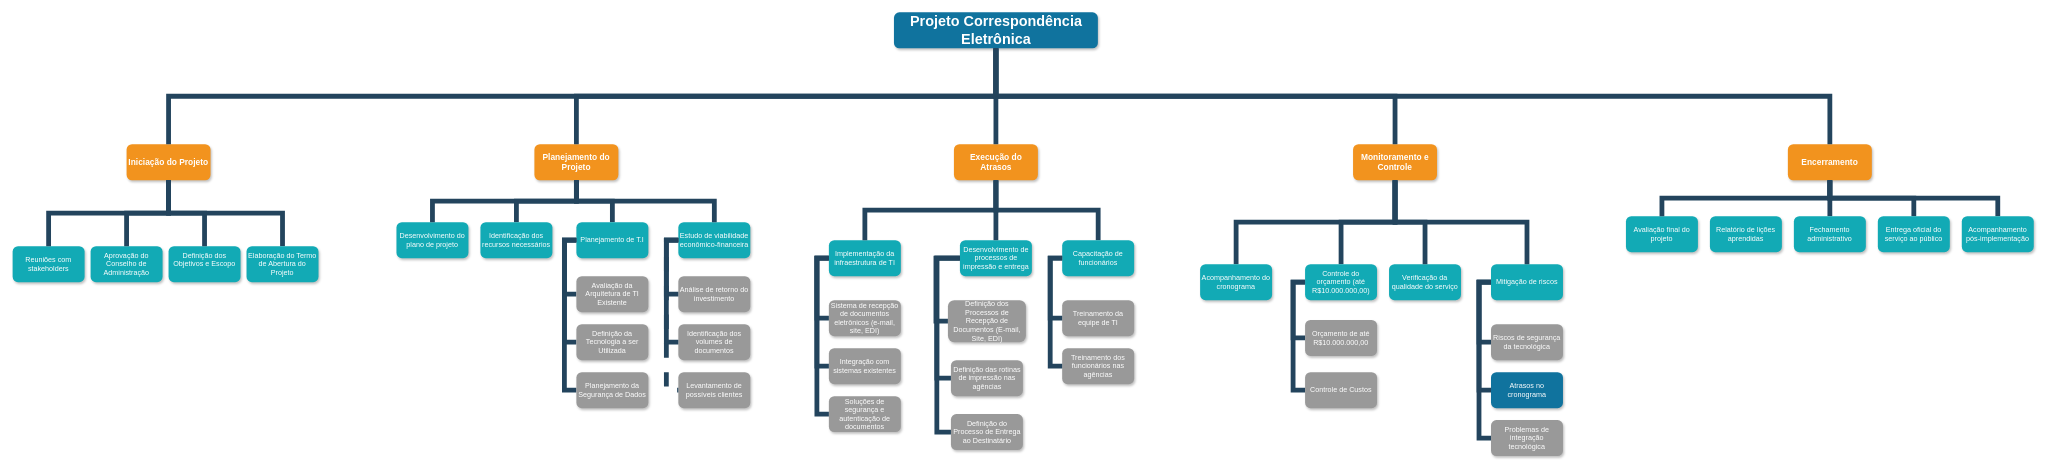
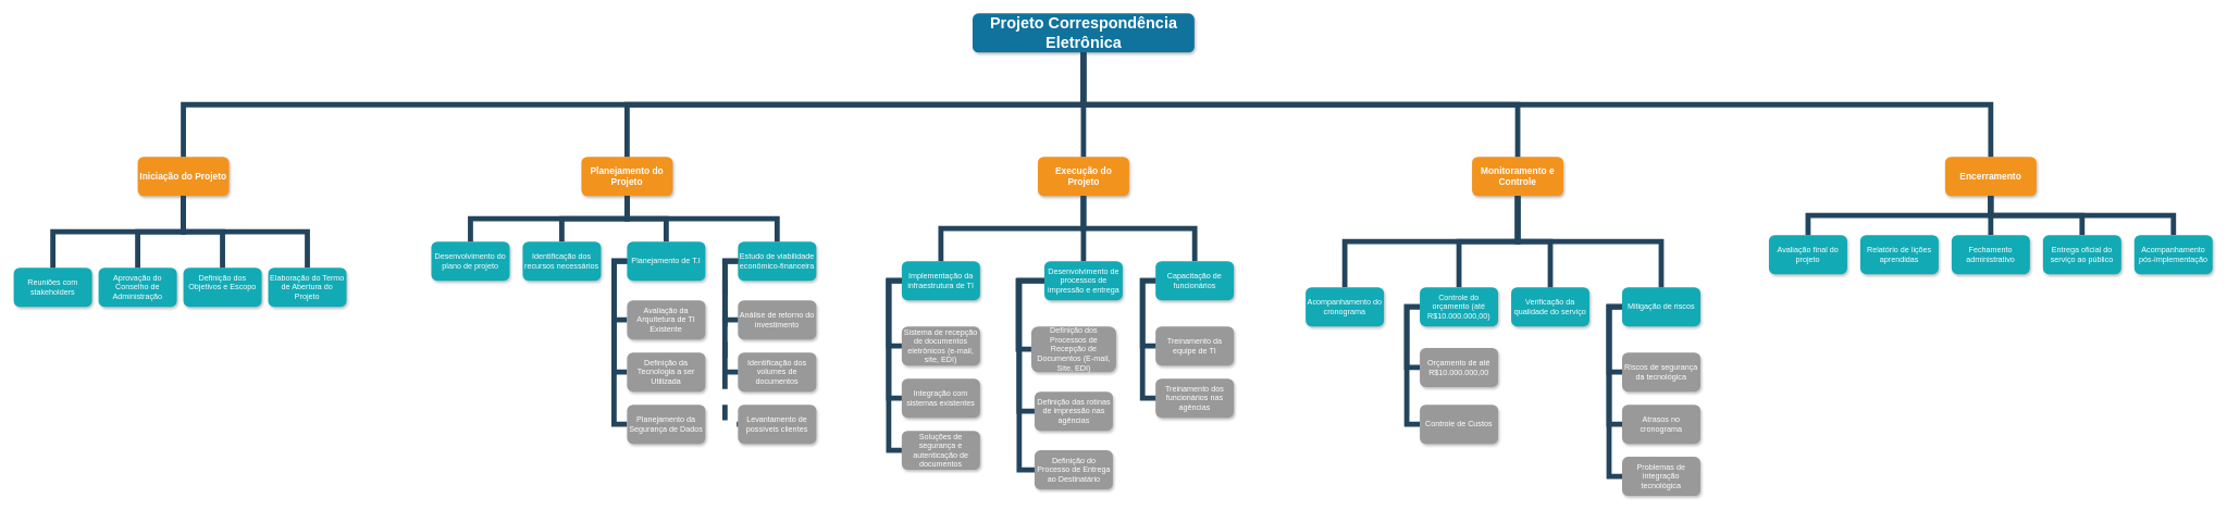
- <mxCell id="5" value="Execução do Atrasos" style="whiteSpace=wrap;rounded=1;fillColor=#F2931E;strokeColor=none;shadow=1;fontColor=#FFFFFF;fontStyle=1;fontSize=14" parent="1" vertex="1"><mxGeometry x="1589.5" y="240" width="140" height="60" as="geometry" /></mxCell>
+ <mxCell id="5" value="Execução do Projeto" style="whiteSpace=wrap;rounded=1;fillColor=#F2931E;strokeColor=none;shadow=1;fontColor=#FFFFFF;fontStyle=1;fontSize=14" parent="1" vertex="1"><mxGeometry x="1589.5" y="240" width="140" height="60" as="geometry" /></mxCell>
- <mxCell id="40" value="Atrasos no cronograma" style="whiteSpace=wrap;rounded=1;fillColor=#10739e;strokeColor=none;shadow=1;fontColor=#FFFFFF;fontStyle=0;" parent="1" vertex="1"><mxGeometry x="2485" y="620" width="120" height="60" as="geometry" /></mxCell>
+ <mxCell id="40" value="Atrasos no cronograma" style="whiteSpace=wrap;rounded=1;fillColor=#999999;strokeColor=none;shadow=1;fontColor=#FFFFFF;fontStyle=0" parent="1" vertex="1"><mxGeometry x="2485" y="620" width="120" height="60" as="geometry" /></mxCell>
